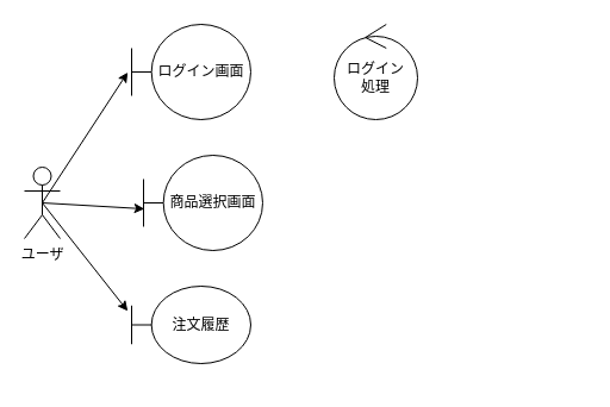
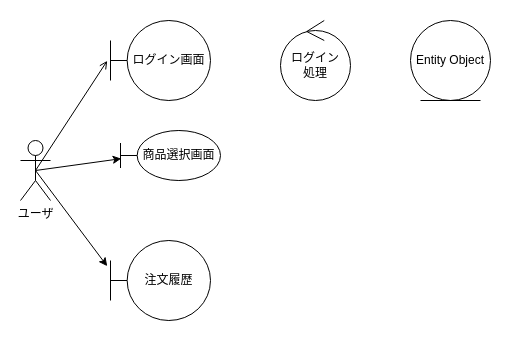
+ <mxCell id="10" value="Entity Object" style="ellipse;shape=umlEntity;whiteSpace=wrap;html=1;" vertex="1" parent="1"><mxGeometry x="410" y="20" width="80" height="80" as="geometry" /></mxCell>
- <mxCell id="2" style="edgeStyle=none;html=1;exitX=0.5;exitY=0.5;exitDx=0;exitDy=0;exitPerimeter=0;entryX=-0.033;entryY=0.504;entryDx=0;entryDy=0;entryPerimeter=0;" edge="1" parent="1" source="3" target="4"><mxGeometry relative="1" as="geometry"><mxPoint x="140" y="120" as="targetPoint" /></mxGeometry></mxCell>
+ <mxCell id="2" style="edgeStyle=none;html=1;exitX=0.5;exitY=0.5;exitDx=0;exitDy=0;exitPerimeter=0;entryX=-0.033;entryY=0.504;entryDx=0;entryDy=0;entryPerimeter=0;endArrow=open;" edge="1" parent="1" source="3" target="4"><mxGeometry relative="1" as="geometry"><mxPoint x="140" y="120" as="targetPoint" /></mxGeometry></mxCell>
- <mxCell id="5" value="商品選択画面" style="shape=umlBoundary;whiteSpace=wrap;html=1;" vertex="1" parent="1"><mxGeometry x="120" y="130" width="100" height="80" as="geometry" /></mxCell>
+ <mxCell id="5" value="商品選択画面" style="shape=umlBoundary;whiteSpace=wrap;html=1;" vertex="1" parent="1"><mxGeometry x="120" y="130" width="100" height="50" as="geometry" /></mxCell>
- <mxCell id="7" value="注文履歴" style="shape=umlBoundary;whiteSpace=wrap;html=1;" vertex="1" parent="1"><mxGeometry x="110" y="240" width="100" height="65" as="geometry" /></mxCell>
+ <mxCell id="7" value="注文履歴" style="shape=umlBoundary;whiteSpace=wrap;html=1;" vertex="1" parent="1"><mxGeometry x="110" y="240" width="100" height="80" as="geometry" /></mxCell>
